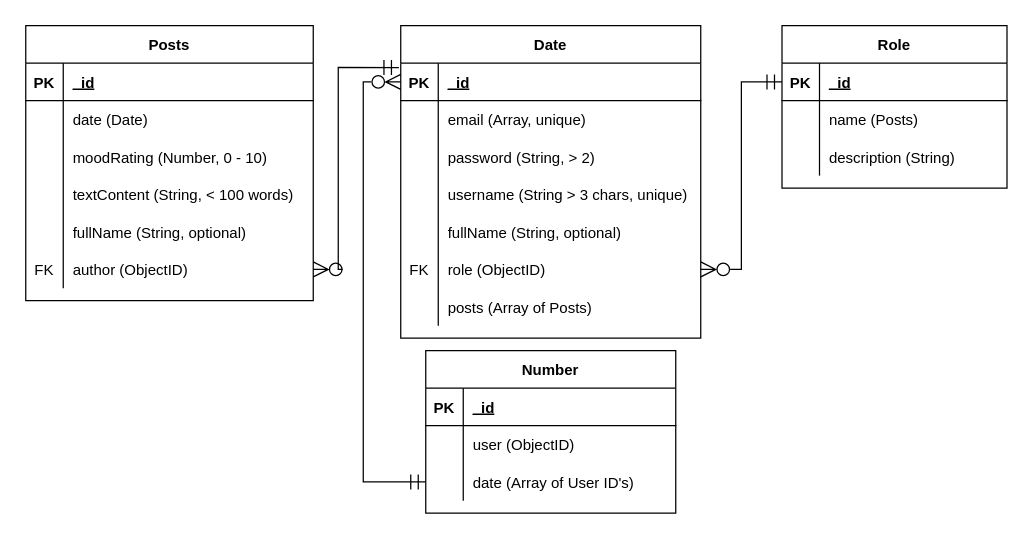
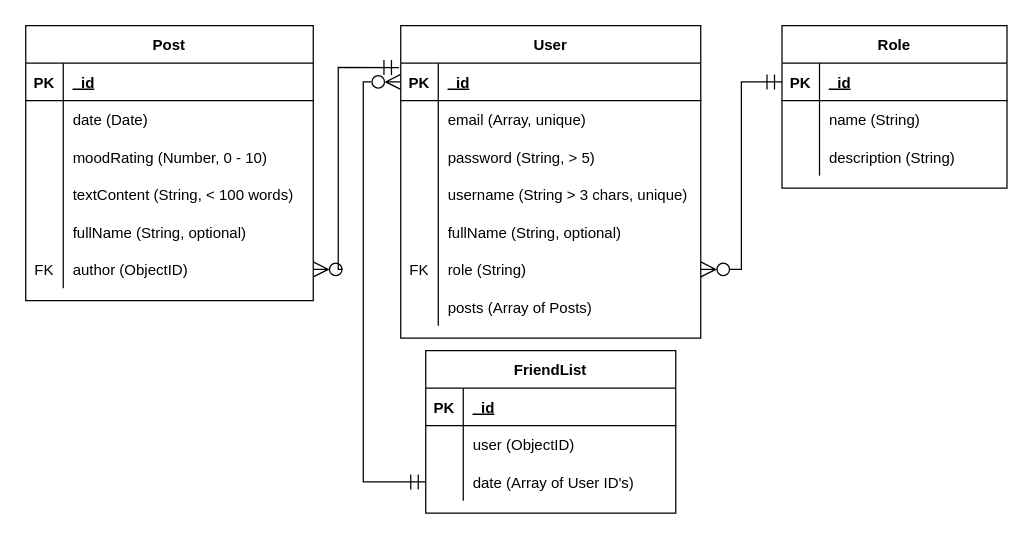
- <mxCell id="35" value="Posts" style="shape=table;startSize=30;container=1;collapsible=1;childLayout=tableLayout;fixedRows=1;rowLines=0;fontStyle=1;align=center;resizeLast=1;" vertex="1" parent="1"><mxGeometry x="20" y="20" width="230" height="220" as="geometry" /></mxCell>
+ <mxCell id="35" value="Post" style="shape=table;startSize=30;container=1;collapsible=1;childLayout=tableLayout;fixedRows=1;rowLines=0;fontStyle=1;align=center;resizeLast=1;" vertex="1" parent="1"><mxGeometry x="20" y="20" width="230" height="220" as="geometry" /></mxCell>
- <mxCell id="2" value="Date" style="shape=table;startSize=30;container=1;collapsible=1;childLayout=tableLayout;fixedRows=1;rowLines=0;fontStyle=1;align=center;resizeLast=1;" vertex="1" parent="1"><mxGeometry x="320" y="20" width="240" height="250" as="geometry" /></mxCell>
+ <mxCell id="2" value="User" style="shape=table;startSize=30;container=1;collapsible=1;childLayout=tableLayout;fixedRows=1;rowLines=0;fontStyle=1;align=center;resizeLast=1;" vertex="1" parent="1"><mxGeometry x="320" y="20" width="240" height="250" as="geometry" /></mxCell>
- <mxCell id="30" value="name (Posts)" style="shape=partialRectangle;connectable=0;fillColor=none;top=0;left=0;bottom=0;right=0;align=left;spacingLeft=6;overflow=hidden;" vertex="1" parent="28"><mxGeometry x="30" width="150" height="30" as="geometry"><mxRectangle width="150" height="30" as="alternateBounds" /></mxGeometry></mxCell>
+ <mxCell id="30" value="name (String)" style="shape=partialRectangle;connectable=0;fillColor=none;top=0;left=0;bottom=0;right=0;align=left;spacingLeft=6;overflow=hidden;" vertex="1" parent="28"><mxGeometry x="30" width="150" height="30" as="geometry"><mxRectangle width="150" height="30" as="alternateBounds" /></mxGeometry></mxCell>
- <mxCell id="11" value="password (String, &gt; 2)" style="shape=partialRectangle;connectable=0;fillColor=none;top=0;left=0;bottom=0;right=0;align=left;spacingLeft=6;overflow=hidden;" vertex="1" parent="9"><mxGeometry x="30" width="210" height="30" as="geometry"><mxRectangle width="210" height="30" as="alternateBounds" /></mxGeometry></mxCell>
+ <mxCell id="11" value="password (String, &gt; 5)" style="shape=partialRectangle;connectable=0;fillColor=none;top=0;left=0;bottom=0;right=0;align=left;spacingLeft=6;overflow=hidden;" vertex="1" parent="9"><mxGeometry x="30" width="210" height="30" as="geometry"><mxRectangle width="210" height="30" as="alternateBounds" /></mxGeometry></mxCell>
- <mxCell id="20" value="role (ObjectID)" style="shape=partialRectangle;connectable=0;fillColor=none;top=0;left=0;bottom=0;right=0;align=left;spacingLeft=6;overflow=hidden;" vertex="1" parent="18"><mxGeometry x="30" width="210" height="30" as="geometry"><mxRectangle width="210" height="30" as="alternateBounds" /></mxGeometry></mxCell>
+ <mxCell id="20" value="role (String)" style="shape=partialRectangle;connectable=0;fillColor=none;top=0;left=0;bottom=0;right=0;align=left;spacingLeft=6;overflow=hidden;" vertex="1" parent="18"><mxGeometry x="30" width="210" height="30" as="geometry"><mxRectangle width="210" height="30" as="alternateBounds" /></mxGeometry></mxCell>
- <mxCell id="55" value="Number" style="shape=table;startSize=30;container=1;collapsible=1;childLayout=tableLayout;fixedRows=1;rowLines=0;fontStyle=1;align=center;resizeLast=1;" vertex="1" parent="1"><mxGeometry x="340" y="280" width="200" height="130" as="geometry" /></mxCell>
+ <mxCell id="55" value="FriendList" style="shape=table;startSize=30;container=1;collapsible=1;childLayout=tableLayout;fixedRows=1;rowLines=0;fontStyle=1;align=center;resizeLast=1;" vertex="1" parent="1"><mxGeometry x="340" y="280" width="200" height="130" as="geometry" /></mxCell>
